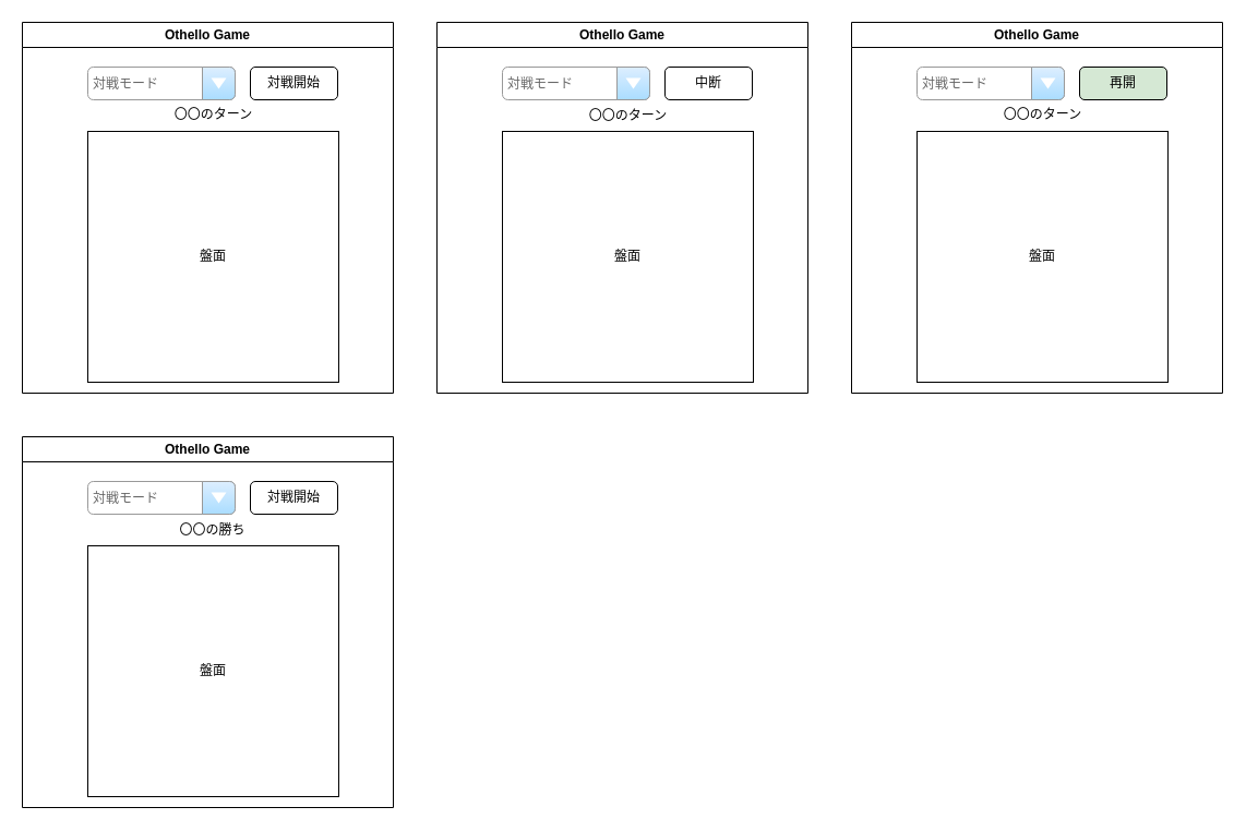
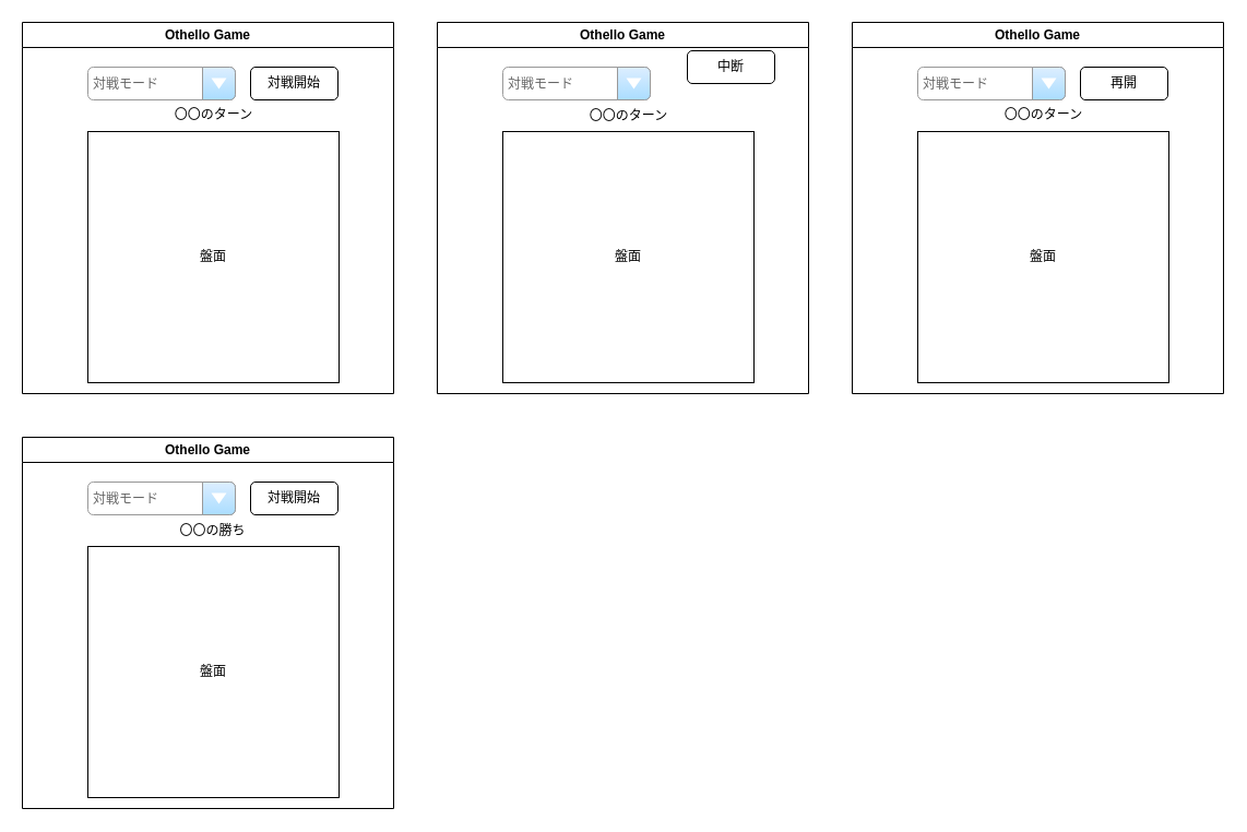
- <mxCell id="8" value="中断" style="rounded=1;whiteSpace=wrap;html=1;" parent="7" vertex="1"><mxGeometry x="209" y="41" width="80" height="30" as="geometry" /></mxCell>
+ <mxCell id="8" value="中断" style="rounded=1;whiteSpace=wrap;html=1;" parent="7" vertex="1"><mxGeometry x="229" y="26" width="80" height="30" as="geometry" /></mxCell>
- <mxCell id="13" value="再開" style="rounded=1;whiteSpace=wrap;html=1;fillColor=#d5e8d4;" parent="12" vertex="1"><mxGeometry x="209" y="41" width="80" height="30" as="geometry" /></mxCell>
+ <mxCell id="13" value="再開" style="rounded=1;whiteSpace=wrap;html=1;" parent="12" vertex="1"><mxGeometry x="209" y="41" width="80" height="30" as="geometry" /></mxCell>
